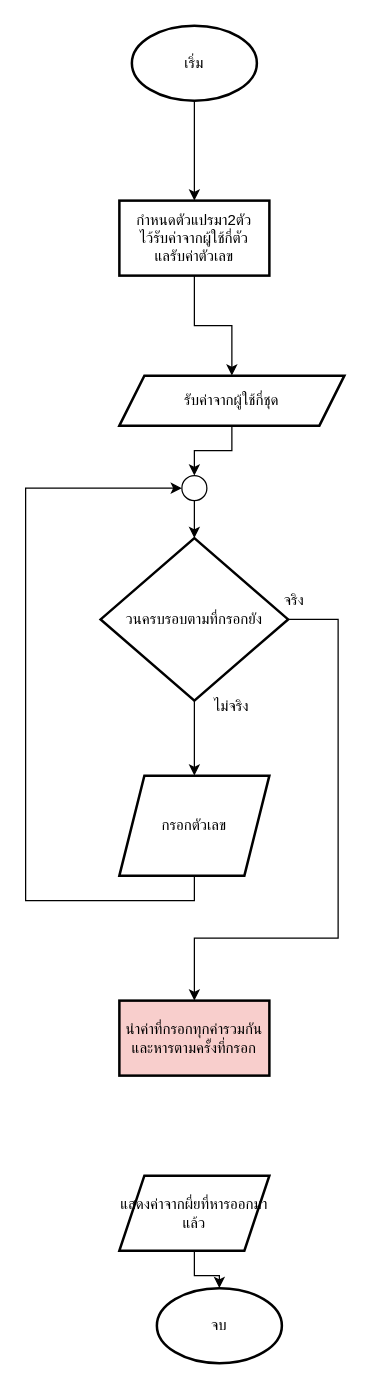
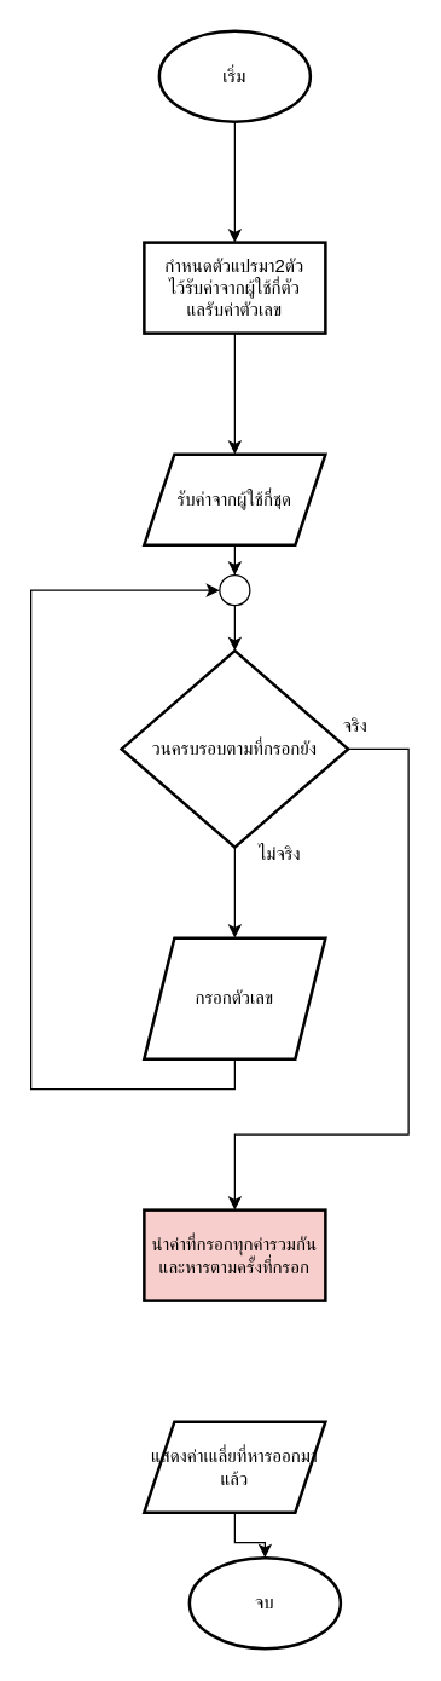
- <mxCell id="7" value="รับค่าจากผู้ใช้กี่ชุด" style="shape=parallelogram;perimeter=parallelogramPerimeter;whiteSpace=wrap;html=1;fixedSize=1;strokeWidth=2;" vertex="1" parent="1"><mxGeometry x="95" y="300" width="180" height="40" as="geometry" /></mxCell>
+ <mxCell id="7" value="รับค่าจากผู้ใช้กี่ชุด" style="shape=parallelogram;perimeter=parallelogramPerimeter;whiteSpace=wrap;html=1;fixedSize=1;strokeWidth=2;" vertex="1" parent="1"><mxGeometry x="95" y="300" width="120" height="60" as="geometry" /></mxCell>
- <mxCell id="19" value="แสดงค่าจากผี่ยที่หารออกมาแล้ว" style="shape=parallelogram;perimeter=parallelogramPerimeter;whiteSpace=wrap;html=1;fixedSize=1;strokeWidth=2;" vertex="1" parent="1"><mxGeometry x="95" y="940" width="120" height="60" as="geometry" /></mxCell>
+ <mxCell id="19" value="แสดงค่าเแลี่ยที่หารออกมาแล้ว" style="shape=parallelogram;perimeter=parallelogramPerimeter;whiteSpace=wrap;html=1;fixedSize=1;strokeWidth=2;" vertex="1" parent="1"><mxGeometry x="95" y="940" width="120" height="60" as="geometry" /></mxCell>
